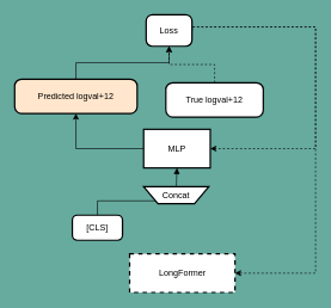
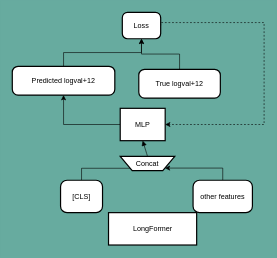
- <mxCell id="12" style="edgeStyle=orthogonalEdgeStyle;rounded=0;orthogonalLoop=1;jettySize=auto;html=1;exitX=0.5;exitY=0;exitDx=0;exitDy=0;entryX=0.5;entryY=1;entryDx=0;entryDy=0;dashed=1;" parent="1" source="13" target="16" edge="1"><mxGeometry relative="1" as="geometry" /></mxCell>
+ <mxCell id="12" style="edgeStyle=orthogonalEdgeStyle;rounded=0;orthogonalLoop=1;jettySize=auto;html=1;exitX=0.5;exitY=0;exitDx=0;exitDy=0;entryX=0.5;entryY=1;entryDx=0;entryDy=0;" parent="1" source="13" target="16" edge="1"><mxGeometry relative="1" as="geometry" /></mxCell>
- <mxCell id="11" value="Predicted logval+12" style="rounded=1;arcSize=20;strokeWidth=2;labelBackgroundColor=none;fillColor=#ffe6cc;" parent="1" vertex="1"><mxGeometry x="20" y="110" width="171" height="48" as="geometry" /></mxCell>
+ <mxCell id="11" value="Predicted logval+12" style="rounded=1;arcSize=20;strokeWidth=2;labelBackgroundColor=none;" parent="1" vertex="1"><mxGeometry x="20" y="110" width="171" height="48" as="geometry" /></mxCell>
- <mxCell id="9" value="MLP" style="whiteSpace=wrap;strokeWidth=2;labelBackgroundColor=none;" parent="1" vertex="1"><mxGeometry x="200" y="180" width="93" height="54" as="geometry" /></mxCell>
+ <mxCell id="9" value="MLP" style="whiteSpace=wrap;strokeWidth=2;labelBackgroundColor=none;" parent="1" vertex="1"><mxGeometry x="200" y="180" width="75" height="54" as="geometry" /></mxCell>
+ <mxCell id="5" style="edgeStyle=orthogonalEdgeStyle;rounded=0;orthogonalLoop=1;jettySize=auto;html=1;exitX=0.5;exitY=0;exitDx=0;exitDy=0;entryX=1;entryY=1;entryDx=0;entryDy=0;" parent="1" source="6" target="7" edge="1"><mxGeometry relative="1" as="geometry"><Array as="points"><mxPoint x="371" y="280" /></Array></mxGeometry></mxCell>
- <mxCell id="4" value="[CLS]" style="rounded=1;arcSize=20;strokeWidth=2;labelBackgroundColor=none;" parent="1" vertex="1"><mxGeometry x="100.5" y="300" width="70" height="35" as="geometry" /></mxCell>
+ <mxCell id="4" value="[CLS]" style="rounded=1;arcSize=20;strokeWidth=2;labelBackgroundColor=none;" parent="1" vertex="1"><mxGeometry x="100.5" y="300" width="70" height="54" as="geometry" /></mxCell>
+ <mxCell id="6" value="other features" style="rounded=1;arcSize=20;strokeWidth=2;labelBackgroundColor=none;" parent="1" vertex="1"><mxGeometry x="321.5" y="300" width="99" height="54" as="geometry" /></mxCell>
- <mxCell id="2" value="LongFormer" style="whiteSpace=wrap;strokeWidth=2;labelBackgroundColor=none;dashed=1;" parent="1" vertex="1"><mxGeometry x="180.5" y="354" width="147" height="54" as="geometry" /></mxCell>
+ <mxCell id="2" value="LongFormer" style="whiteSpace=wrap;strokeWidth=2;labelBackgroundColor=none;" parent="1" vertex="1"><mxGeometry x="180.5" y="354" width="147" height="54" as="geometry" /></mxCell>
- <mxCell id="14" style="edgeStyle=orthogonalEdgeStyle;rounded=0;orthogonalLoop=1;jettySize=auto;html=1;exitX=1;exitY=0.5;exitDx=0;exitDy=0;entryX=1;entryY=0.5;entryDx=0;entryDy=0;dashed=1;" parent="1" source="16" target="2" edge="1"><mxGeometry relative="1" as="geometry"><Array as="points"><mxPoint x="440" y="37" /><mxPoint x="440" y="381" /></Array></mxGeometry></mxCell>
